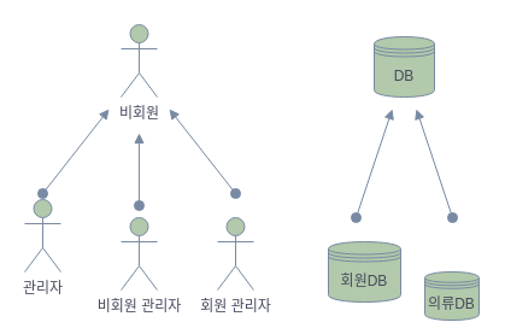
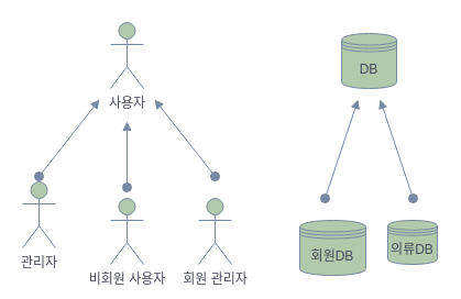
- <mxCell id="5" value="비회원" style="shape=umlActor;verticalLabelPosition=bottom;verticalAlign=top;html=1;rounded=0;sketch=0;fontColor=#46495D;strokeColor=#788AA3;fillColor=#B2C9AB;" parent="1" vertex="1"><mxGeometry x="100" y="20" width="30" height="60" as="geometry" /></mxCell>
+ <mxCell id="5" value="사용자" style="shape=umlActor;verticalLabelPosition=bottom;verticalAlign=top;html=1;rounded=0;sketch=0;fontColor=#46495D;strokeColor=#788AA3;fillColor=#B2C9AB;" parent="1" vertex="1"><mxGeometry x="100" y="20" width="30" height="60" as="geometry" /></mxCell>
- <mxCell id="11" value="의류DB" style="shape=datastore;whiteSpace=wrap;html=1;rounded=0;sketch=0;fontColor=#46495D;strokeColor=#788AA3;fillColor=#B2C9AB;" parent="1" vertex="1"><mxGeometry x="352" y="225" width="45" height="40" as="geometry" /></mxCell>
+ <mxCell id="11" value="의류DB" style="shape=datastore;whiteSpace=wrap;html=1;rounded=0;sketch=0;fontColor=#46495D;strokeColor=#788AA3;fillColor=#B2C9AB;" parent="1" vertex="1"><mxGeometry x="352" y="200" width="45" height="40" as="geometry" /></mxCell>
- <mxCell id="3" value="비회원 관리자&lt;br&gt;" style="shape=umlActor;verticalLabelPosition=bottom;verticalAlign=top;html=1;outlineConnect=0;fillColor=#B2C9AB;strokeColor=#788AA3;fontColor=#46495D;" parent="1" vertex="1"><mxGeometry x="100" y="180" width="30" height="60" as="geometry" /></mxCell>
+ <mxCell id="3" value="비회원 사용자&lt;br&gt;" style="shape=umlActor;verticalLabelPosition=bottom;verticalAlign=top;html=1;outlineConnect=0;fillColor=#B2C9AB;strokeColor=#788AA3;fontColor=#46495D;" parent="1" vertex="1"><mxGeometry x="100" y="180" width="30" height="60" as="geometry" /></mxCell>
